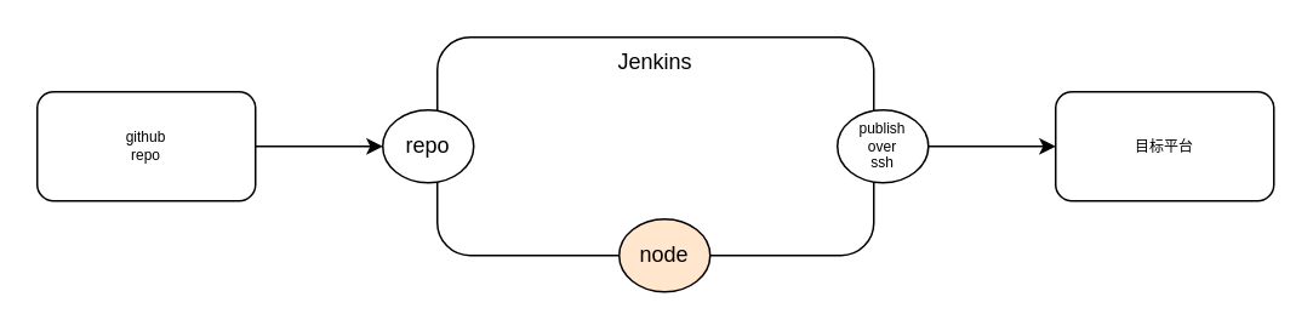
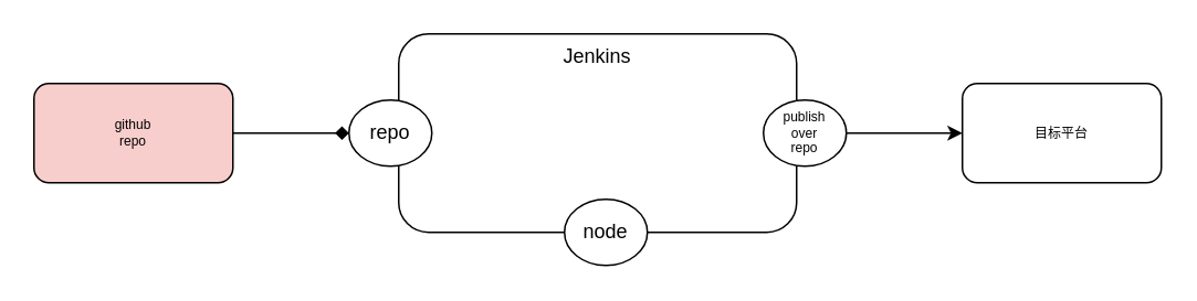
- <mxCell id="8" value="github&lt;br&gt;repo" style="rounded=1;whiteSpace=wrap;html=1;fontSize=8;" parent="1" vertex="1"><mxGeometry x="20" y="50" width="120" height="60" as="geometry" /></mxCell>
+ <mxCell id="8" value="github&lt;br&gt;repo" style="rounded=1;whiteSpace=wrap;html=1;fontSize=8;fillColor=#f8cecc;" parent="1" vertex="1"><mxGeometry x="20" y="50" width="120" height="60" as="geometry" /></mxCell>
- <mxCell id="7" style="edgeStyle=orthogonalEdgeStyle;rounded=0;orthogonalLoop=1;jettySize=auto;html=1;entryX=0;entryY=0.5;entryDx=0;entryDy=0;fontSize=8;" parent="1" source="8" target="3" edge="1"><mxGeometry relative="1" as="geometry" /></mxCell>
+ <mxCell id="7" style="edgeStyle=orthogonalEdgeStyle;rounded=0;orthogonalLoop=1;jettySize=auto;html=1;entryX=0;entryY=0.5;entryDx=0;entryDy=0;fontSize=8;endArrow=diamond;" parent="1" source="8" target="3" edge="1"><mxGeometry relative="1" as="geometry" /></mxCell>
- <mxCell id="6" value="publish&lt;br style=&quot;font-size: 8px;&quot;&gt;over&lt;br style=&quot;font-size: 8px;&quot;&gt;ssh" style="ellipse;whiteSpace=wrap;html=1;fontSize=8;" parent="1" vertex="1"><mxGeometry x="460" y="60" width="50" height="40" as="geometry" /></mxCell>
+ <mxCell id="6" value="publish&lt;br style=&quot;font-size: 8px;&quot;&gt;over&lt;br style=&quot;font-size: 8px;&quot;&gt;repo" style="ellipse;whiteSpace=wrap;html=1;fontSize=8;" parent="1" vertex="1"><mxGeometry x="460" y="60" width="50" height="40" as="geometry" /></mxCell>
- <mxCell id="4" value="node" style="ellipse;whiteSpace=wrap;html=1;fillColor=#ffe6cc;" parent="1" vertex="1"><mxGeometry x="340" y="120" width="50" height="40" as="geometry" /></mxCell>
+ <mxCell id="4" value="node" style="ellipse;whiteSpace=wrap;html=1;" parent="1" vertex="1"><mxGeometry x="340" y="120" width="50" height="40" as="geometry" /></mxCell>
